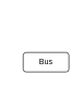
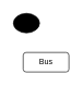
+ <mxCell id="3" value="id" style="ellipse;whiteSpace=wrap;html=1;fillColor=#000000;" vertex="1" parent="1"><mxGeometry x="20" y="20" width="40" height="30" as="geometry" /></mxCell>
